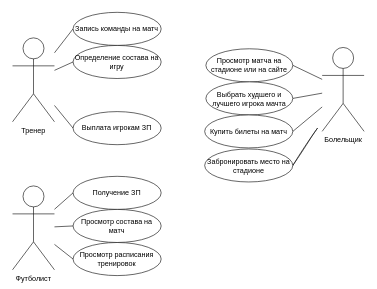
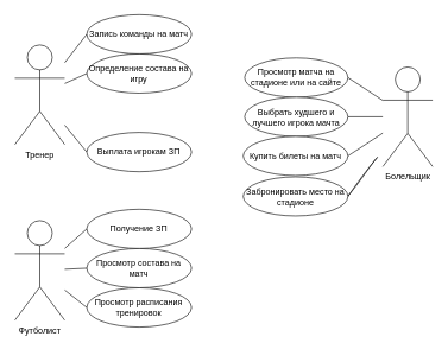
- <mxCell id="13" value="Болельщик&lt;br&gt;" style="shape=umlActor;verticalLabelPosition=bottom;verticalAlign=top;html=1;outlineConnect=0;" parent="1" vertex="1"><mxGeometry x="537" y="78.6" width="70" height="140" as="geometry" /></mxCell>
+ <mxCell id="13" value="Болельщик&lt;br&gt;" style="shape=umlActor;verticalLabelPosition=bottom;verticalAlign=top;html=1;outlineConnect=0;" parent="1" vertex="1"><mxGeometry x="537" y="93.6" width="70" height="140" as="geometry" /></mxCell>
